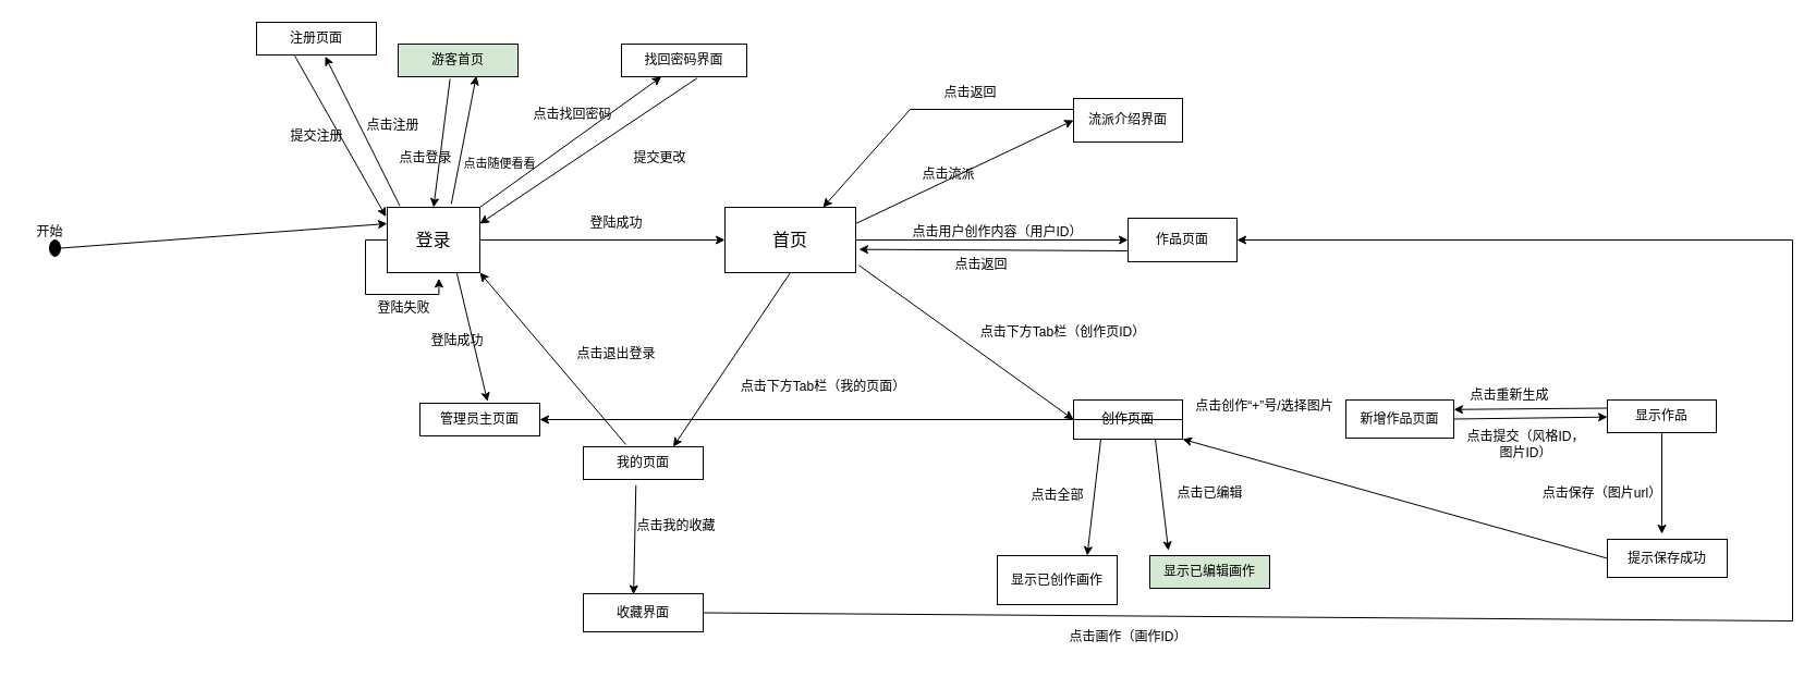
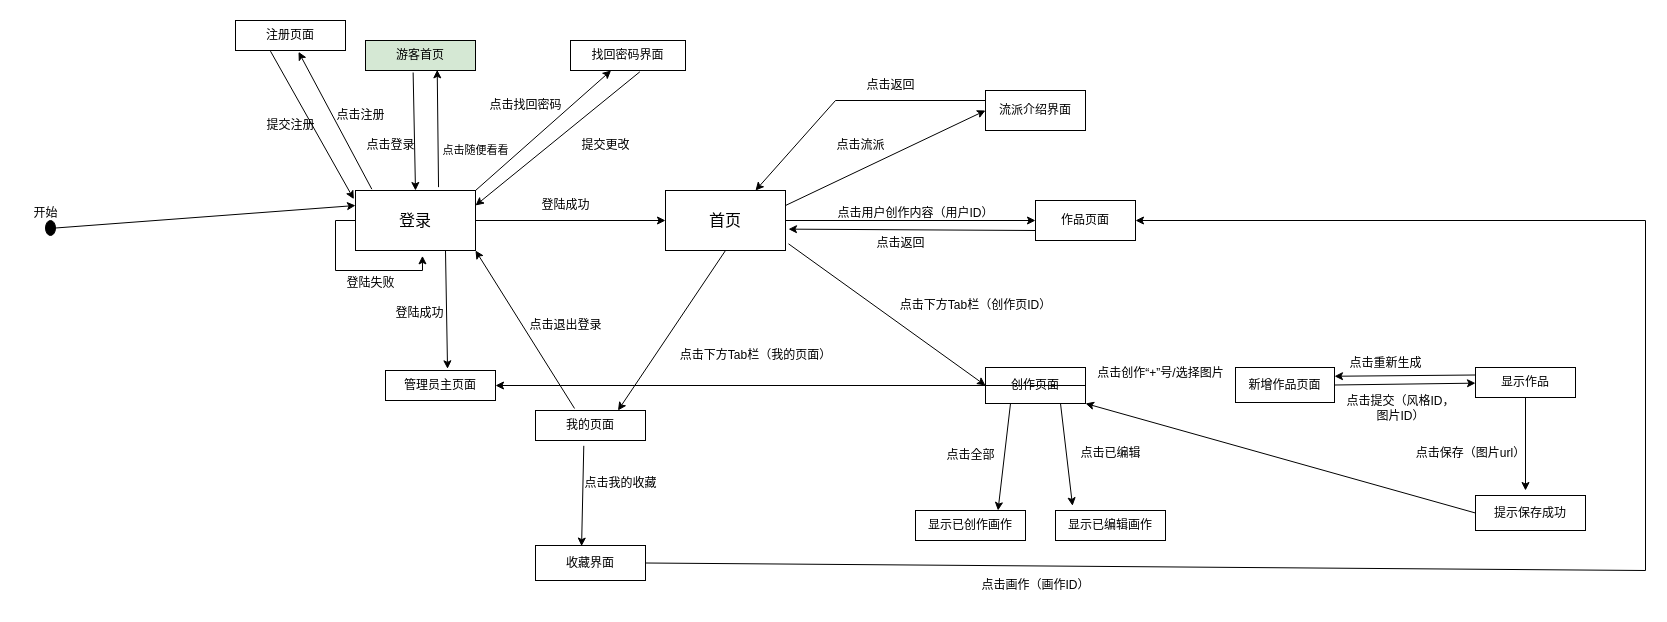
- <mxCell id="45" value="点击流派" style="text;html=1;align=center;verticalAlign=middle;resizable=0;points=[];autosize=1;strokeColor=none;fillColor=none;" vertex="1" parent="1"><mxGeometry x="835" y="145" width="70" height="30" as="geometry" /></mxCell>
+ <mxCell id="45" value="点击流派" style="text;html=1;align=center;verticalAlign=middle;resizable=0;points=[];autosize=1;strokeColor=none;fillColor=none;" vertex="1" parent="1"><mxGeometry x="825" y="130" width="70" height="30" as="geometry" /></mxCell>
- <mxCell id="2" value="&lt;font style=&quot;font-size: 16px;&quot;&gt;登录&lt;/font&gt;" style="rounded=0;whiteSpace=wrap;html=1;" vertex="1" parent="1"><mxGeometry x="355" y="190" width="85" height="60" as="geometry" /></mxCell>
+ <mxCell id="2" value="&lt;font style=&quot;font-size: 16px;&quot;&gt;登录&lt;/font&gt;" style="rounded=0;whiteSpace=wrap;html=1;" vertex="1" parent="1"><mxGeometry x="355" y="190" width="120" height="60" as="geometry" /></mxCell>
- <mxCell id="53" value="显示已编辑画作" style="rounded=0;whiteSpace=wrap;html=1;fillColor=#d5e8d4;" vertex="1" parent="1"><mxGeometry x="1055" y="510" width="110" height="30" as="geometry" /></mxCell>
+ <mxCell id="53" value="显示已编辑画作" style="rounded=0;whiteSpace=wrap;html=1;" vertex="1" parent="1"><mxGeometry x="1055" y="510" width="110" height="30" as="geometry" /></mxCell>
- <mxCell id="52" value="显示已创作画作" style="rounded=0;whiteSpace=wrap;html=1;" vertex="1" parent="1"><mxGeometry x="915" y="510" width="110" height="45" as="geometry" /></mxCell>
+ <mxCell id="52" value="显示已创作画作" style="rounded=0;whiteSpace=wrap;html=1;" vertex="1" parent="1"><mxGeometry x="915" y="510" width="110" height="30" as="geometry" /></mxCell>
